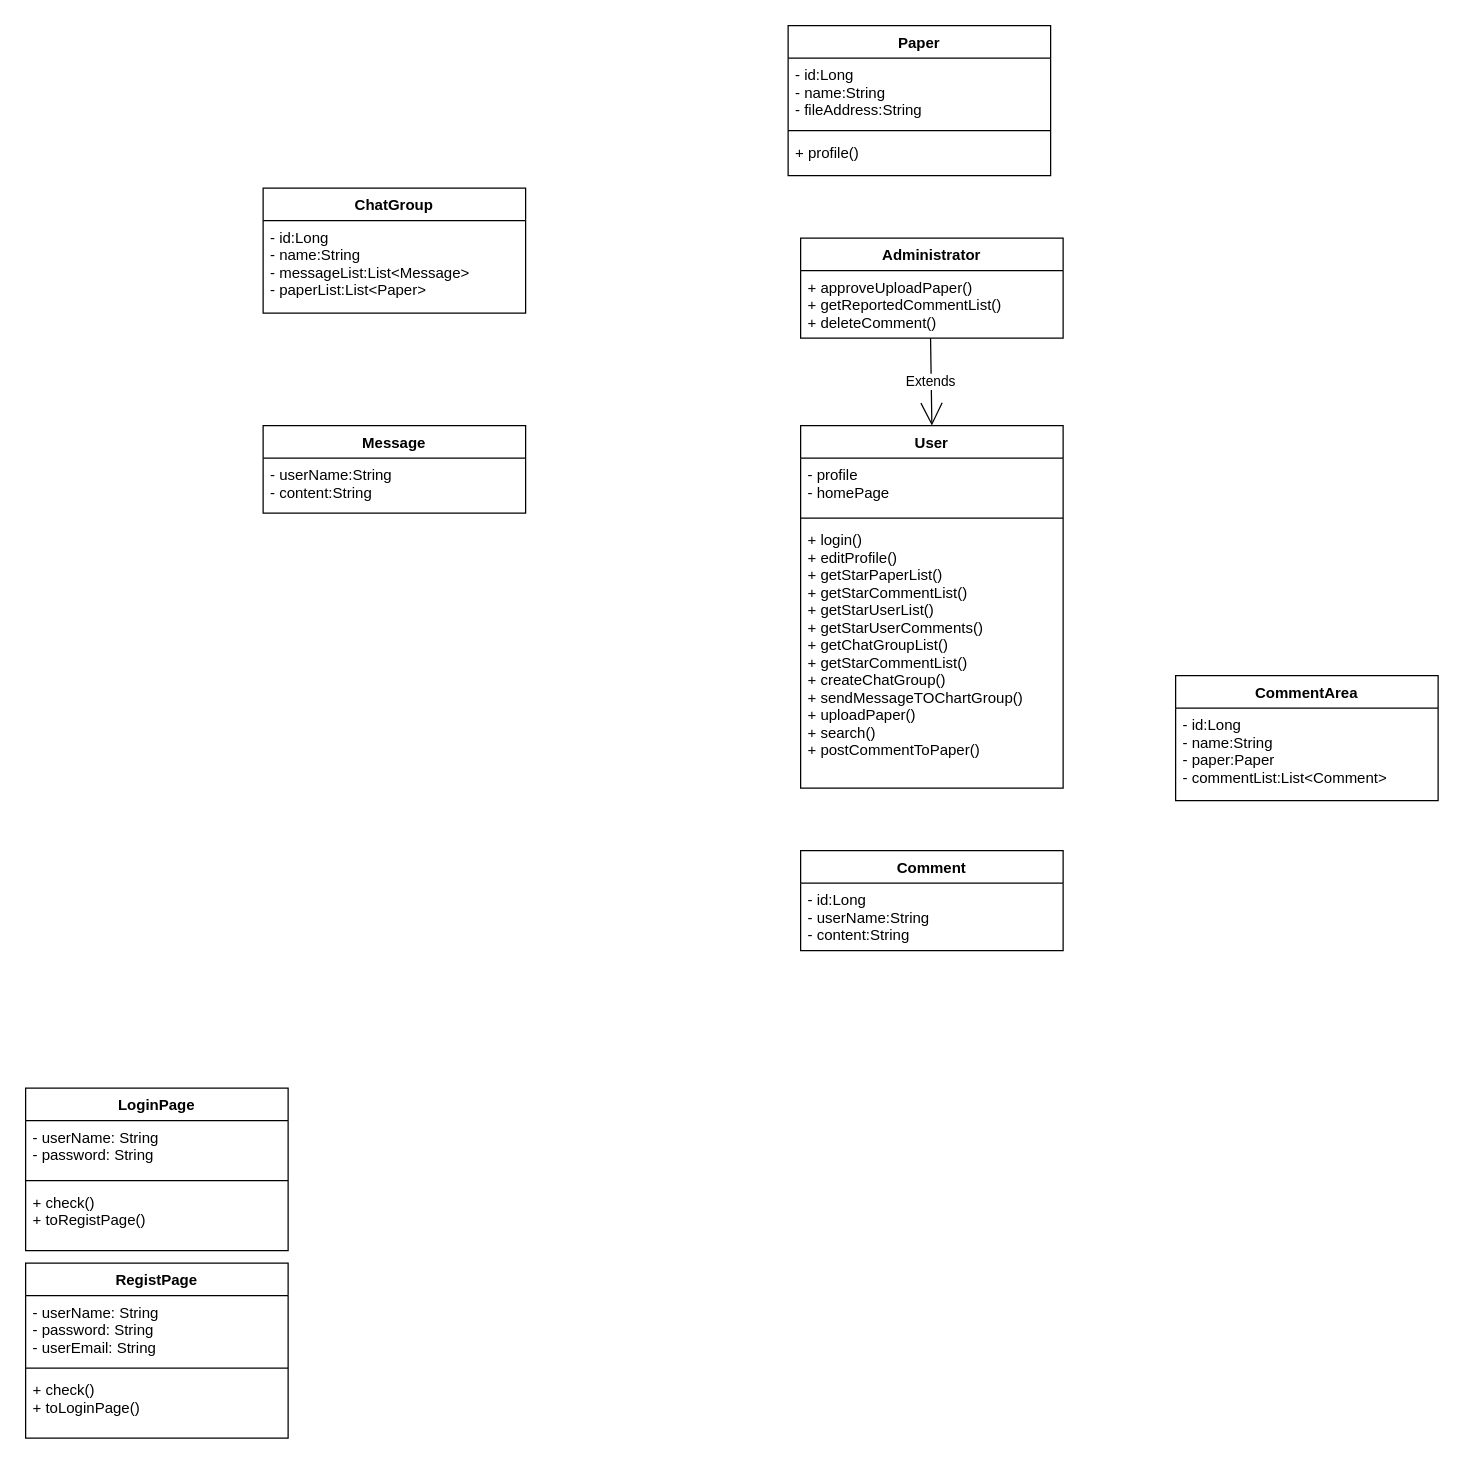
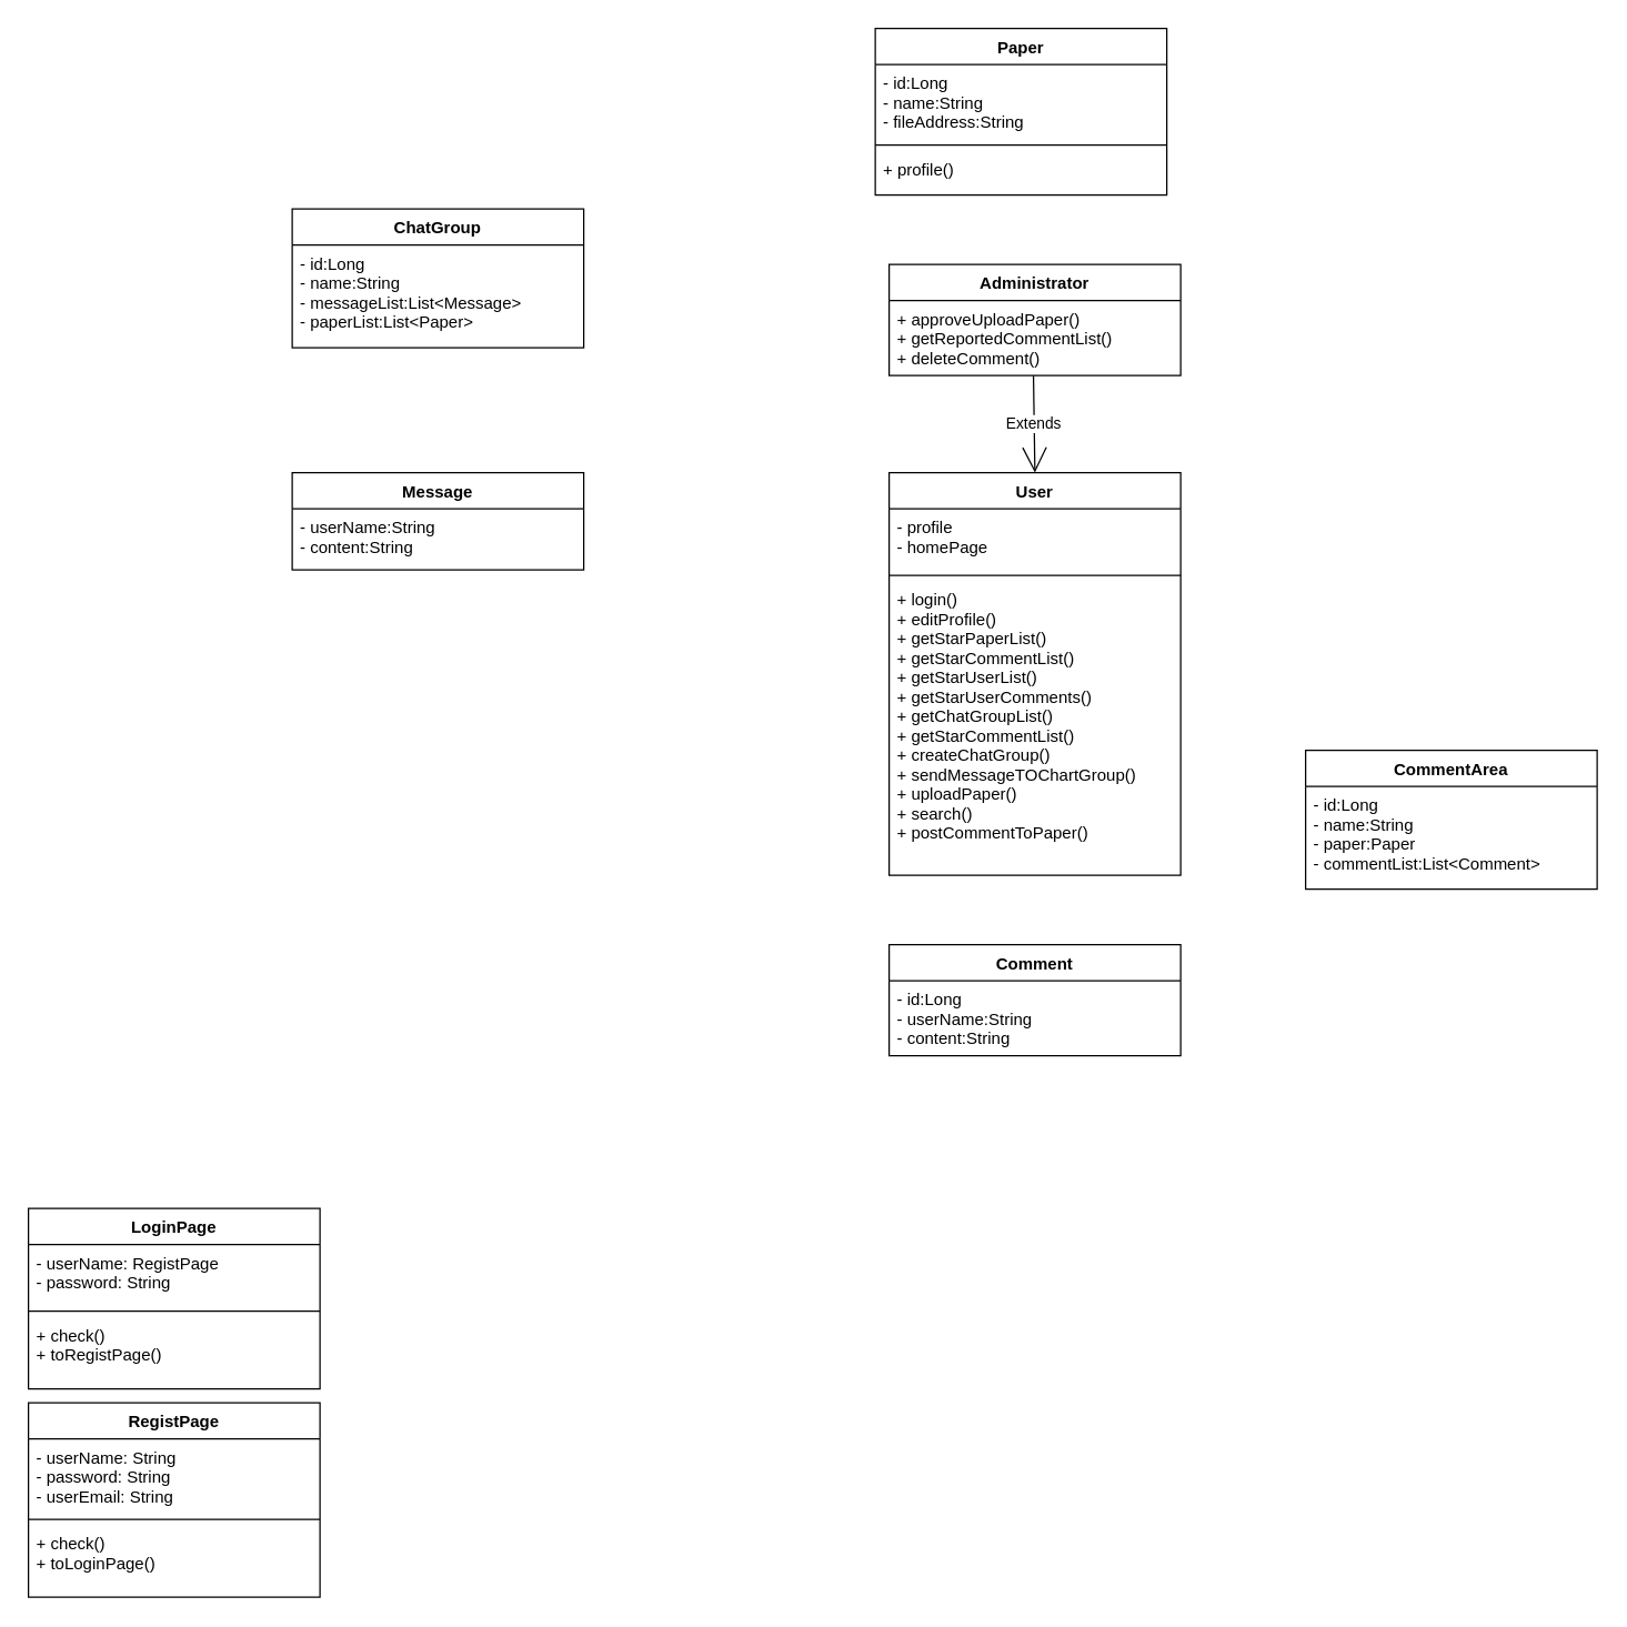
- <mxCell id="22" value="- userName: String&#10;- password: String" style="text;align=left;verticalAlign=top;spacingLeft=4;spacingRight=4;overflow=hidden;rotatable=0;points=[[0,0.5],[1,0.5]];portConstraint=eastwest;" vertex="1" parent="21"><mxGeometry y="26" width="210" height="44" as="geometry" /></mxCell>
+ <mxCell id="22" value="- userName: RegistPage&#10;- password: String" style="text;align=left;verticalAlign=top;spacingLeft=4;spacingRight=4;overflow=hidden;rotatable=0;points=[[0,0.5],[1,0.5]];portConstraint=eastwest;" vertex="1" parent="21"><mxGeometry y="26" width="210" height="44" as="geometry" /></mxCell>
